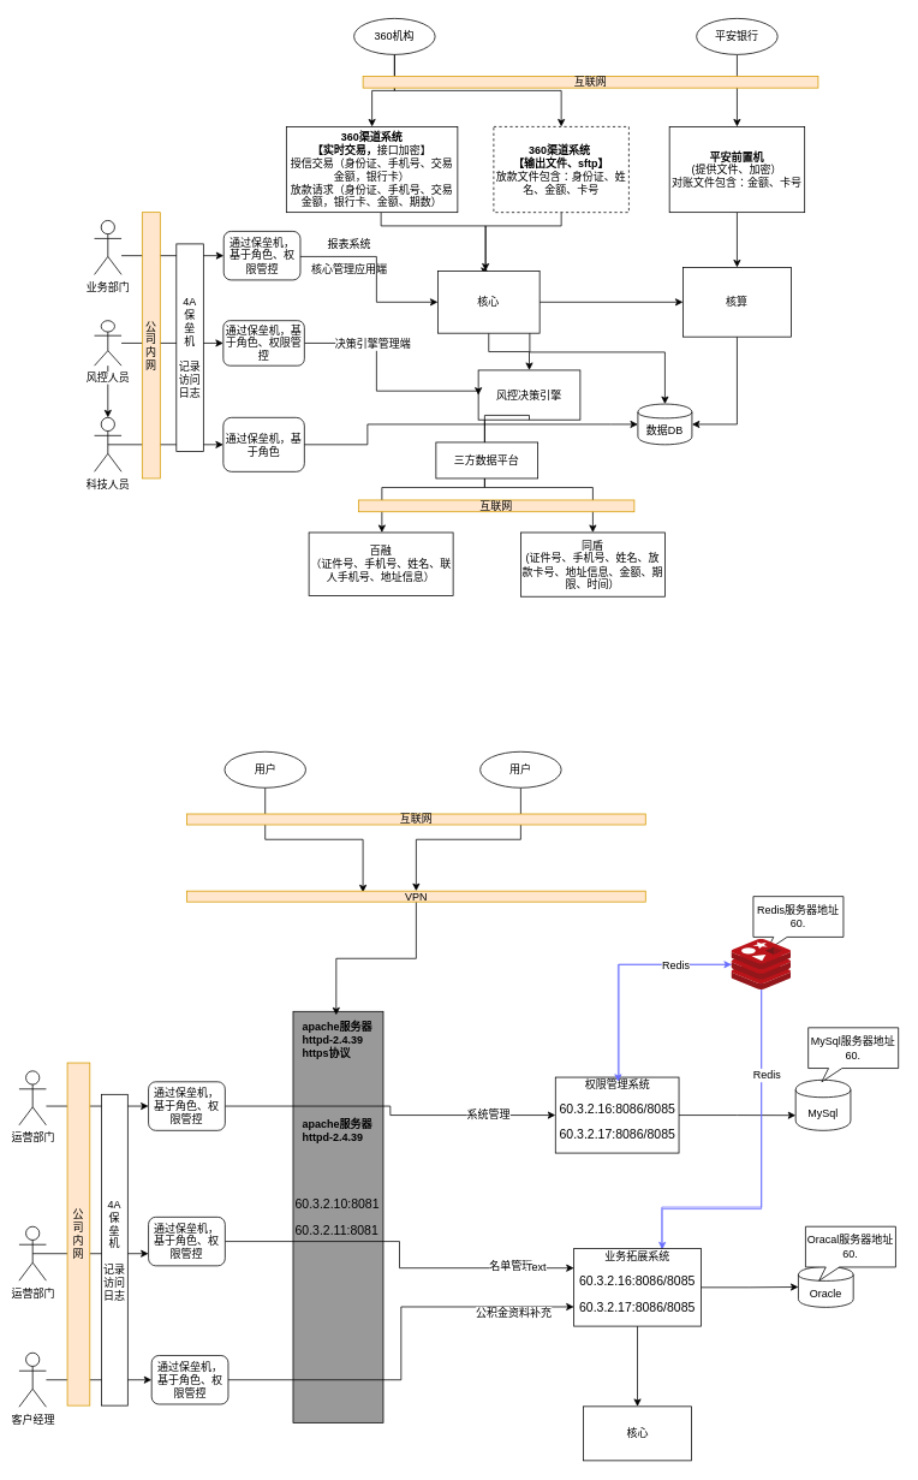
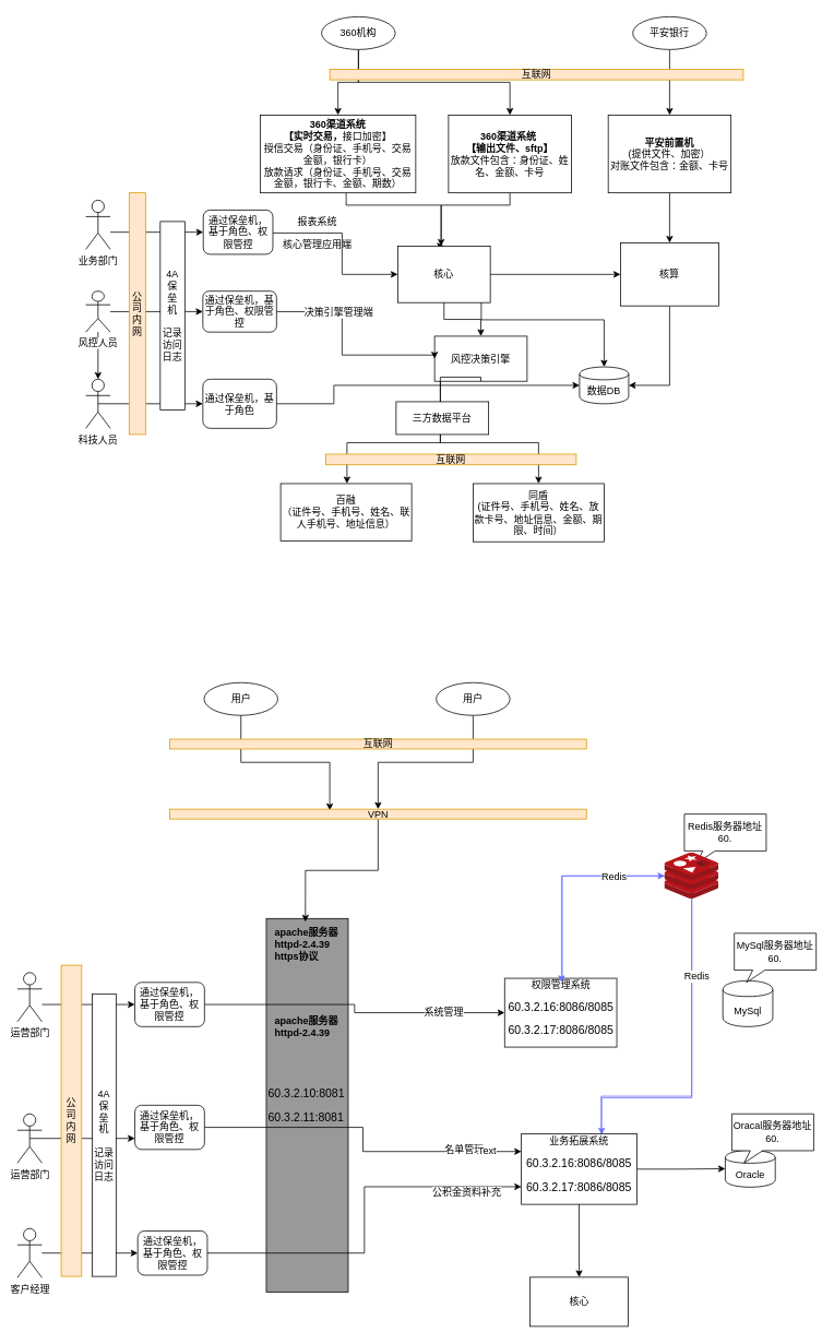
- <mxCell id="9" value="&lt;b&gt;360渠道系统&amp;nbsp;&lt;br&gt;&lt;/b&gt;&lt;b&gt;【输出文件、sftp】&lt;/b&gt;&lt;br&gt;放款文件包含：身份证、姓名、金额、卡号" style="rounded=0;whiteSpace=wrap;html=1;dashed=1;" parent="1" vertex="1"><mxGeometry x="547" y="140" width="150" height="95" as="geometry" /></mxCell>
+ <mxCell id="9" value="&lt;b&gt;360渠道系统&amp;nbsp;&lt;br&gt;&lt;/b&gt;&lt;b&gt;【输出文件、sftp】&lt;/b&gt;&lt;br&gt;放款文件包含：身份证、姓名、金额、卡号" style="rounded=0;whiteSpace=wrap;html=1;" parent="1" vertex="1"><mxGeometry x="547" y="140" width="150" height="95" as="geometry" /></mxCell>
- <mxCell id="58" style="edgeStyle=orthogonalEdgeStyle;rounded=0;orthogonalLoop=1;jettySize=auto;html=1;entryX=0;entryY=0.7;entryDx=0;entryDy=0;exitX=1;exitY=0.5;exitDx=0;exitDy=0;" edge="1" parent="1" source="68" target="52"><mxGeometry relative="1" as="geometry" /></mxCell>
